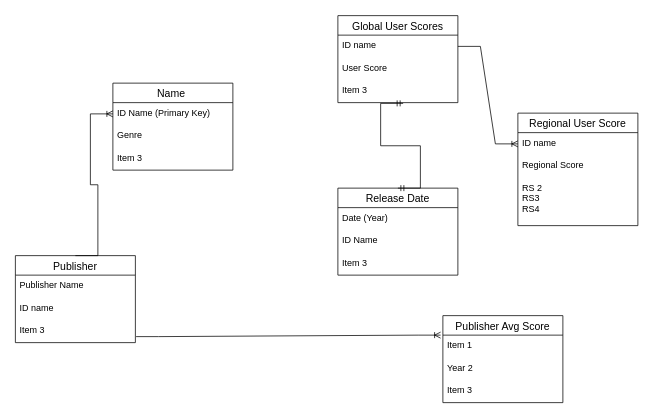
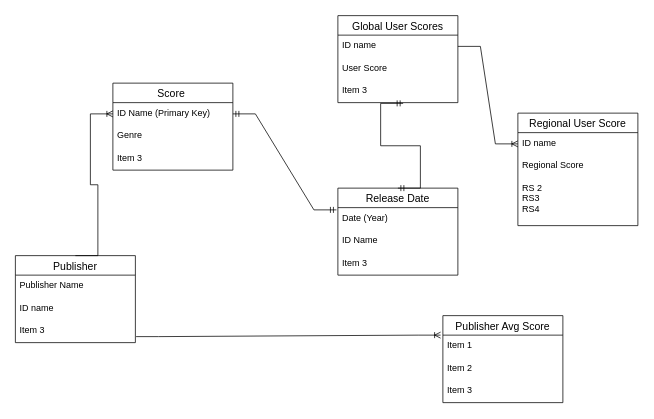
- <mxCell id="2" value="Name " style="swimlane;fontStyle=0;childLayout=stackLayout;horizontal=1;startSize=26;horizontalStack=0;resizeParent=1;resizeParentMax=0;resizeLast=0;collapsible=1;marginBottom=0;align=center;fontSize=14;" vertex="1" parent="1"><mxGeometry x="150" y="110" width="160" height="116" as="geometry" /></mxCell>
+ <mxCell id="2" value="Score " style="swimlane;fontStyle=0;childLayout=stackLayout;horizontal=1;startSize=26;horizontalStack=0;resizeParent=1;resizeParentMax=0;resizeLast=0;collapsible=1;marginBottom=0;align=center;fontSize=14;" vertex="1" parent="1"><mxGeometry x="150" y="110" width="160" height="116" as="geometry" /></mxCell>
+ <mxCell id="27" value="" style="edgeStyle=entityRelationEdgeStyle;fontSize=12;html=1;endArrow=ERmandOne;startArrow=ERmandOne;rounded=0;exitX=1;exitY=0.5;exitDx=0;exitDy=0;entryX=-0.012;entryY=0.1;entryDx=0;entryDy=0;entryPerimeter=0;" edge="1" parent="1" source="3" target="11"><mxGeometry width="100" height="100" relative="1" as="geometry"><mxPoint x="320" y="200" as="sourcePoint" /><mxPoint x="480" y="230" as="targetPoint" /></mxGeometry></mxCell>
- <mxCell id="24" value="Year 2" style="text;strokeColor=none;fillColor=none;spacingLeft=4;spacingRight=4;overflow=hidden;rotatable=0;points=[[0,0.5],[1,0.5]];portConstraint=eastwest;fontSize=12;" vertex="1" parent="22"><mxGeometry y="56" width="160" height="30" as="geometry" /></mxCell>
+ <mxCell id="24" value="Item 2" style="text;strokeColor=none;fillColor=none;spacingLeft=4;spacingRight=4;overflow=hidden;rotatable=0;points=[[0,0.5],[1,0.5]];portConstraint=eastwest;fontSize=12;" vertex="1" parent="22"><mxGeometry y="56" width="160" height="30" as="geometry" /></mxCell>
